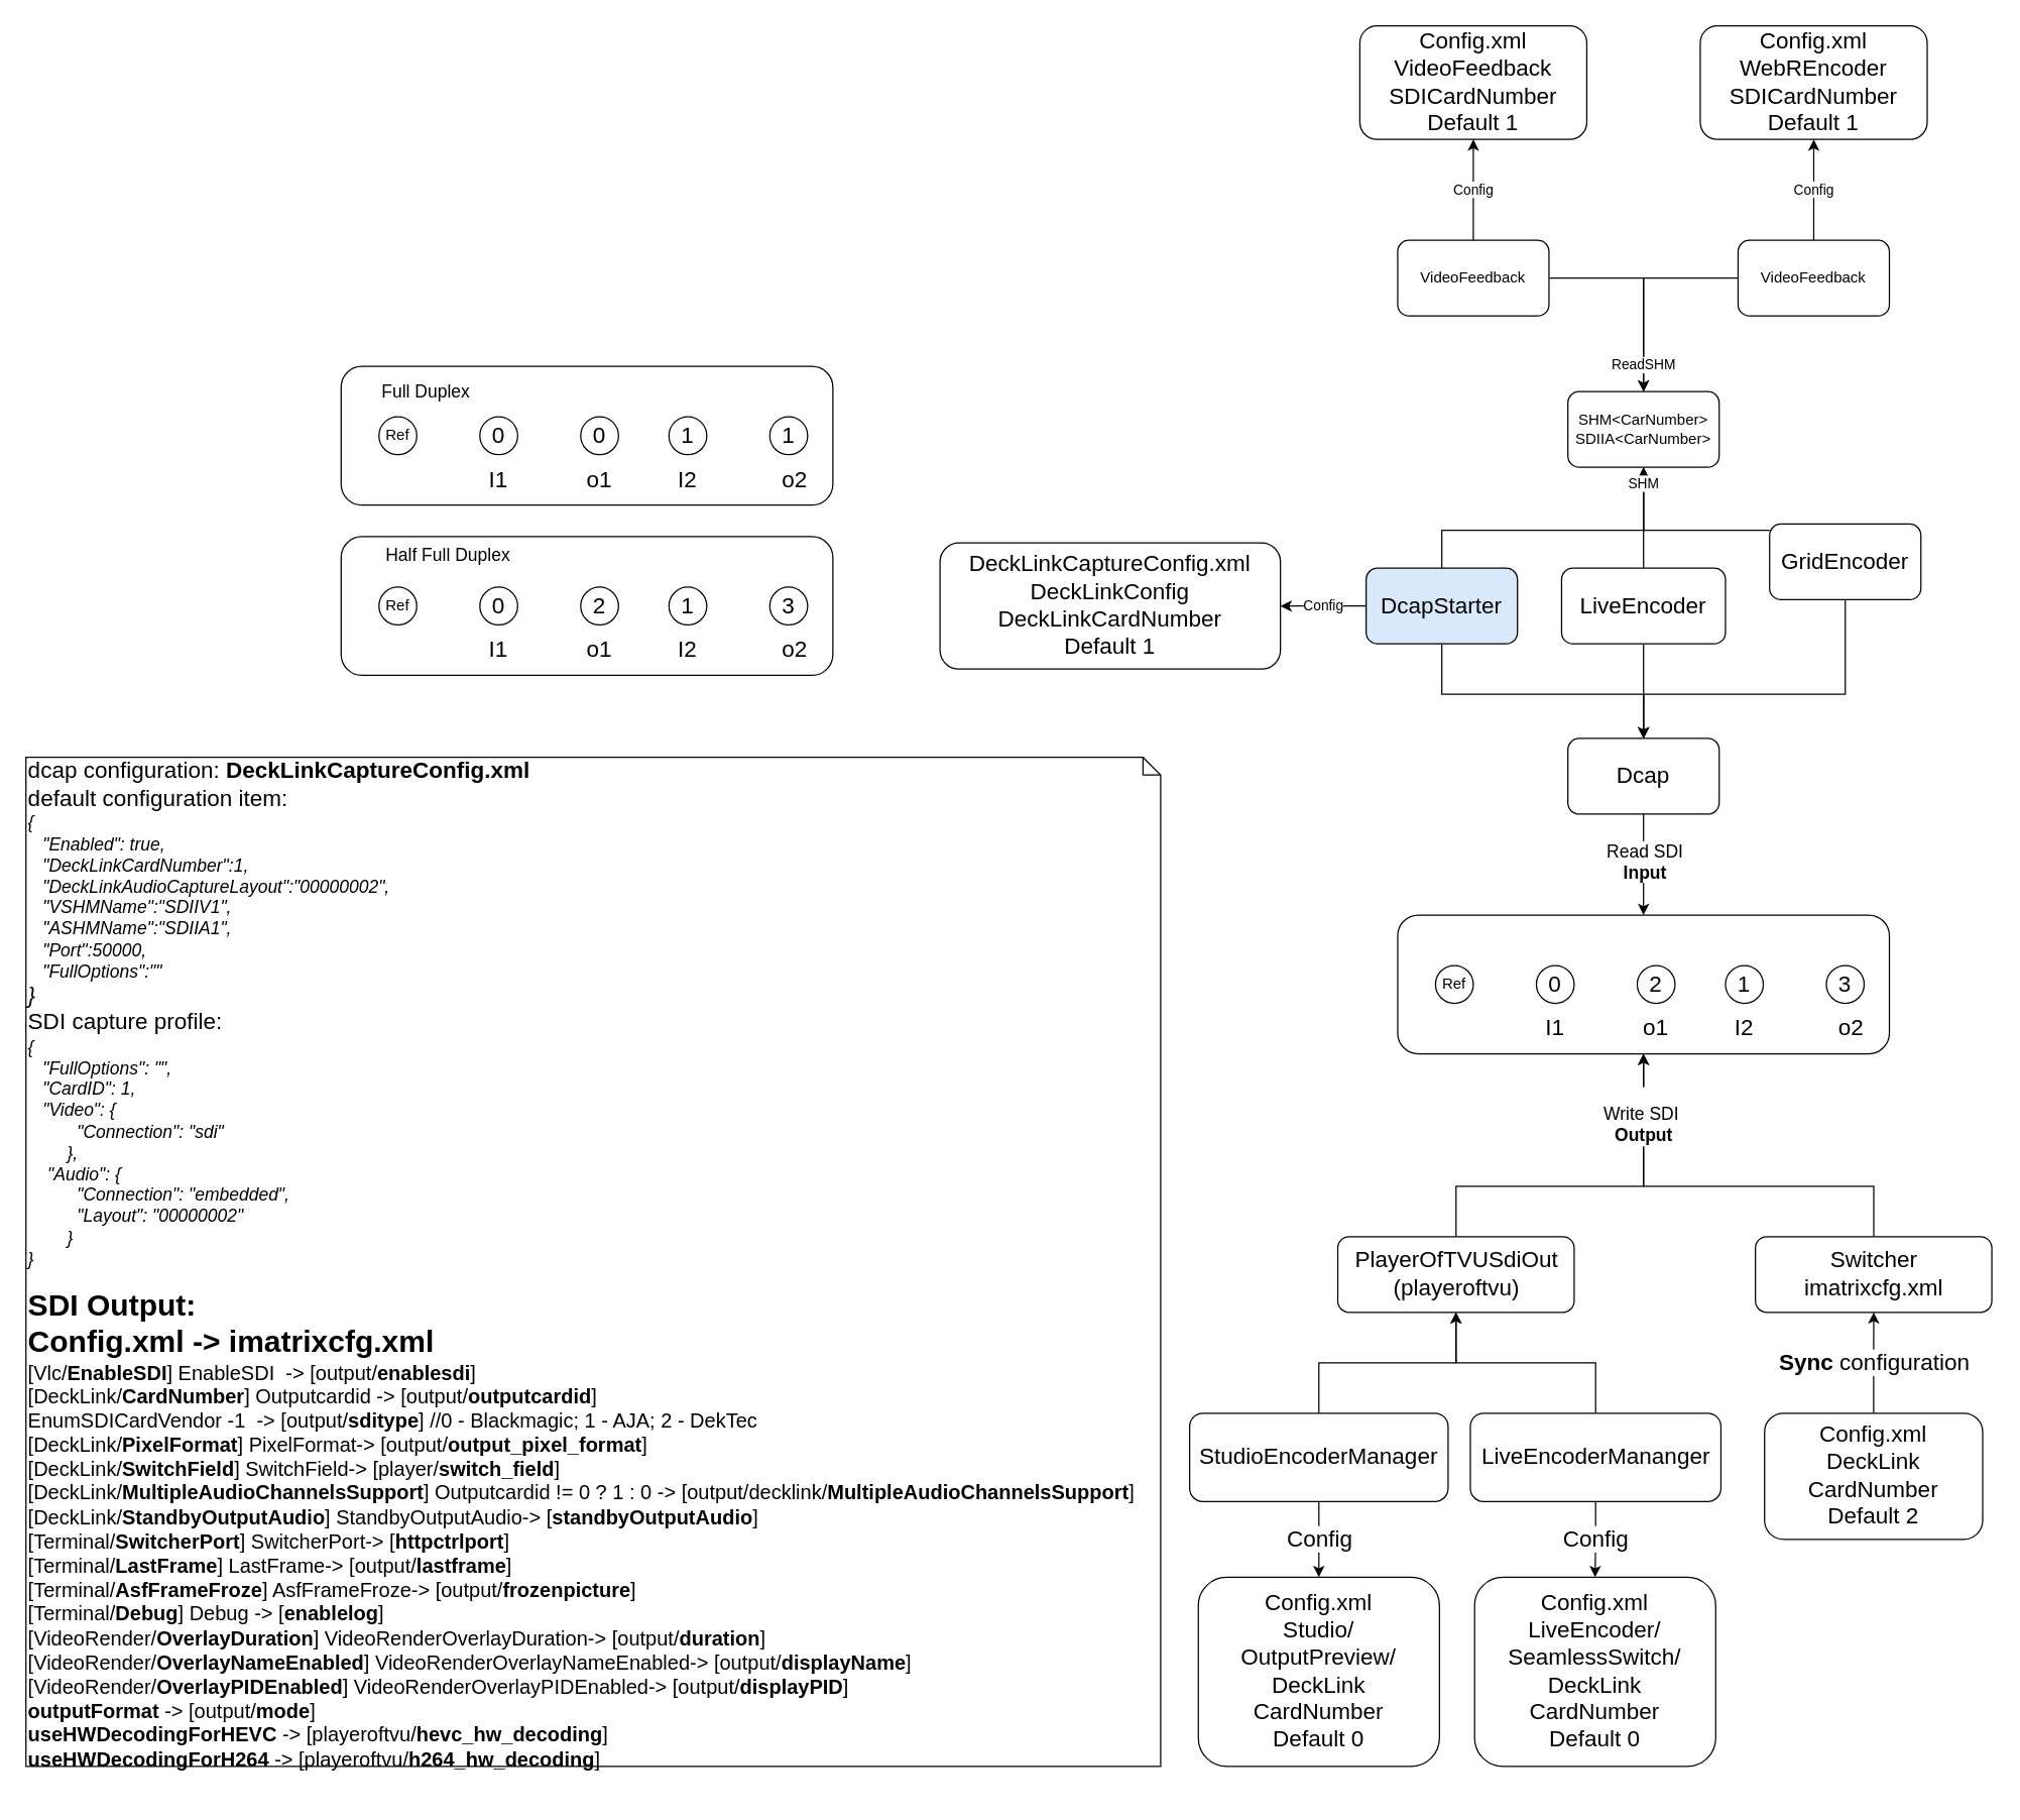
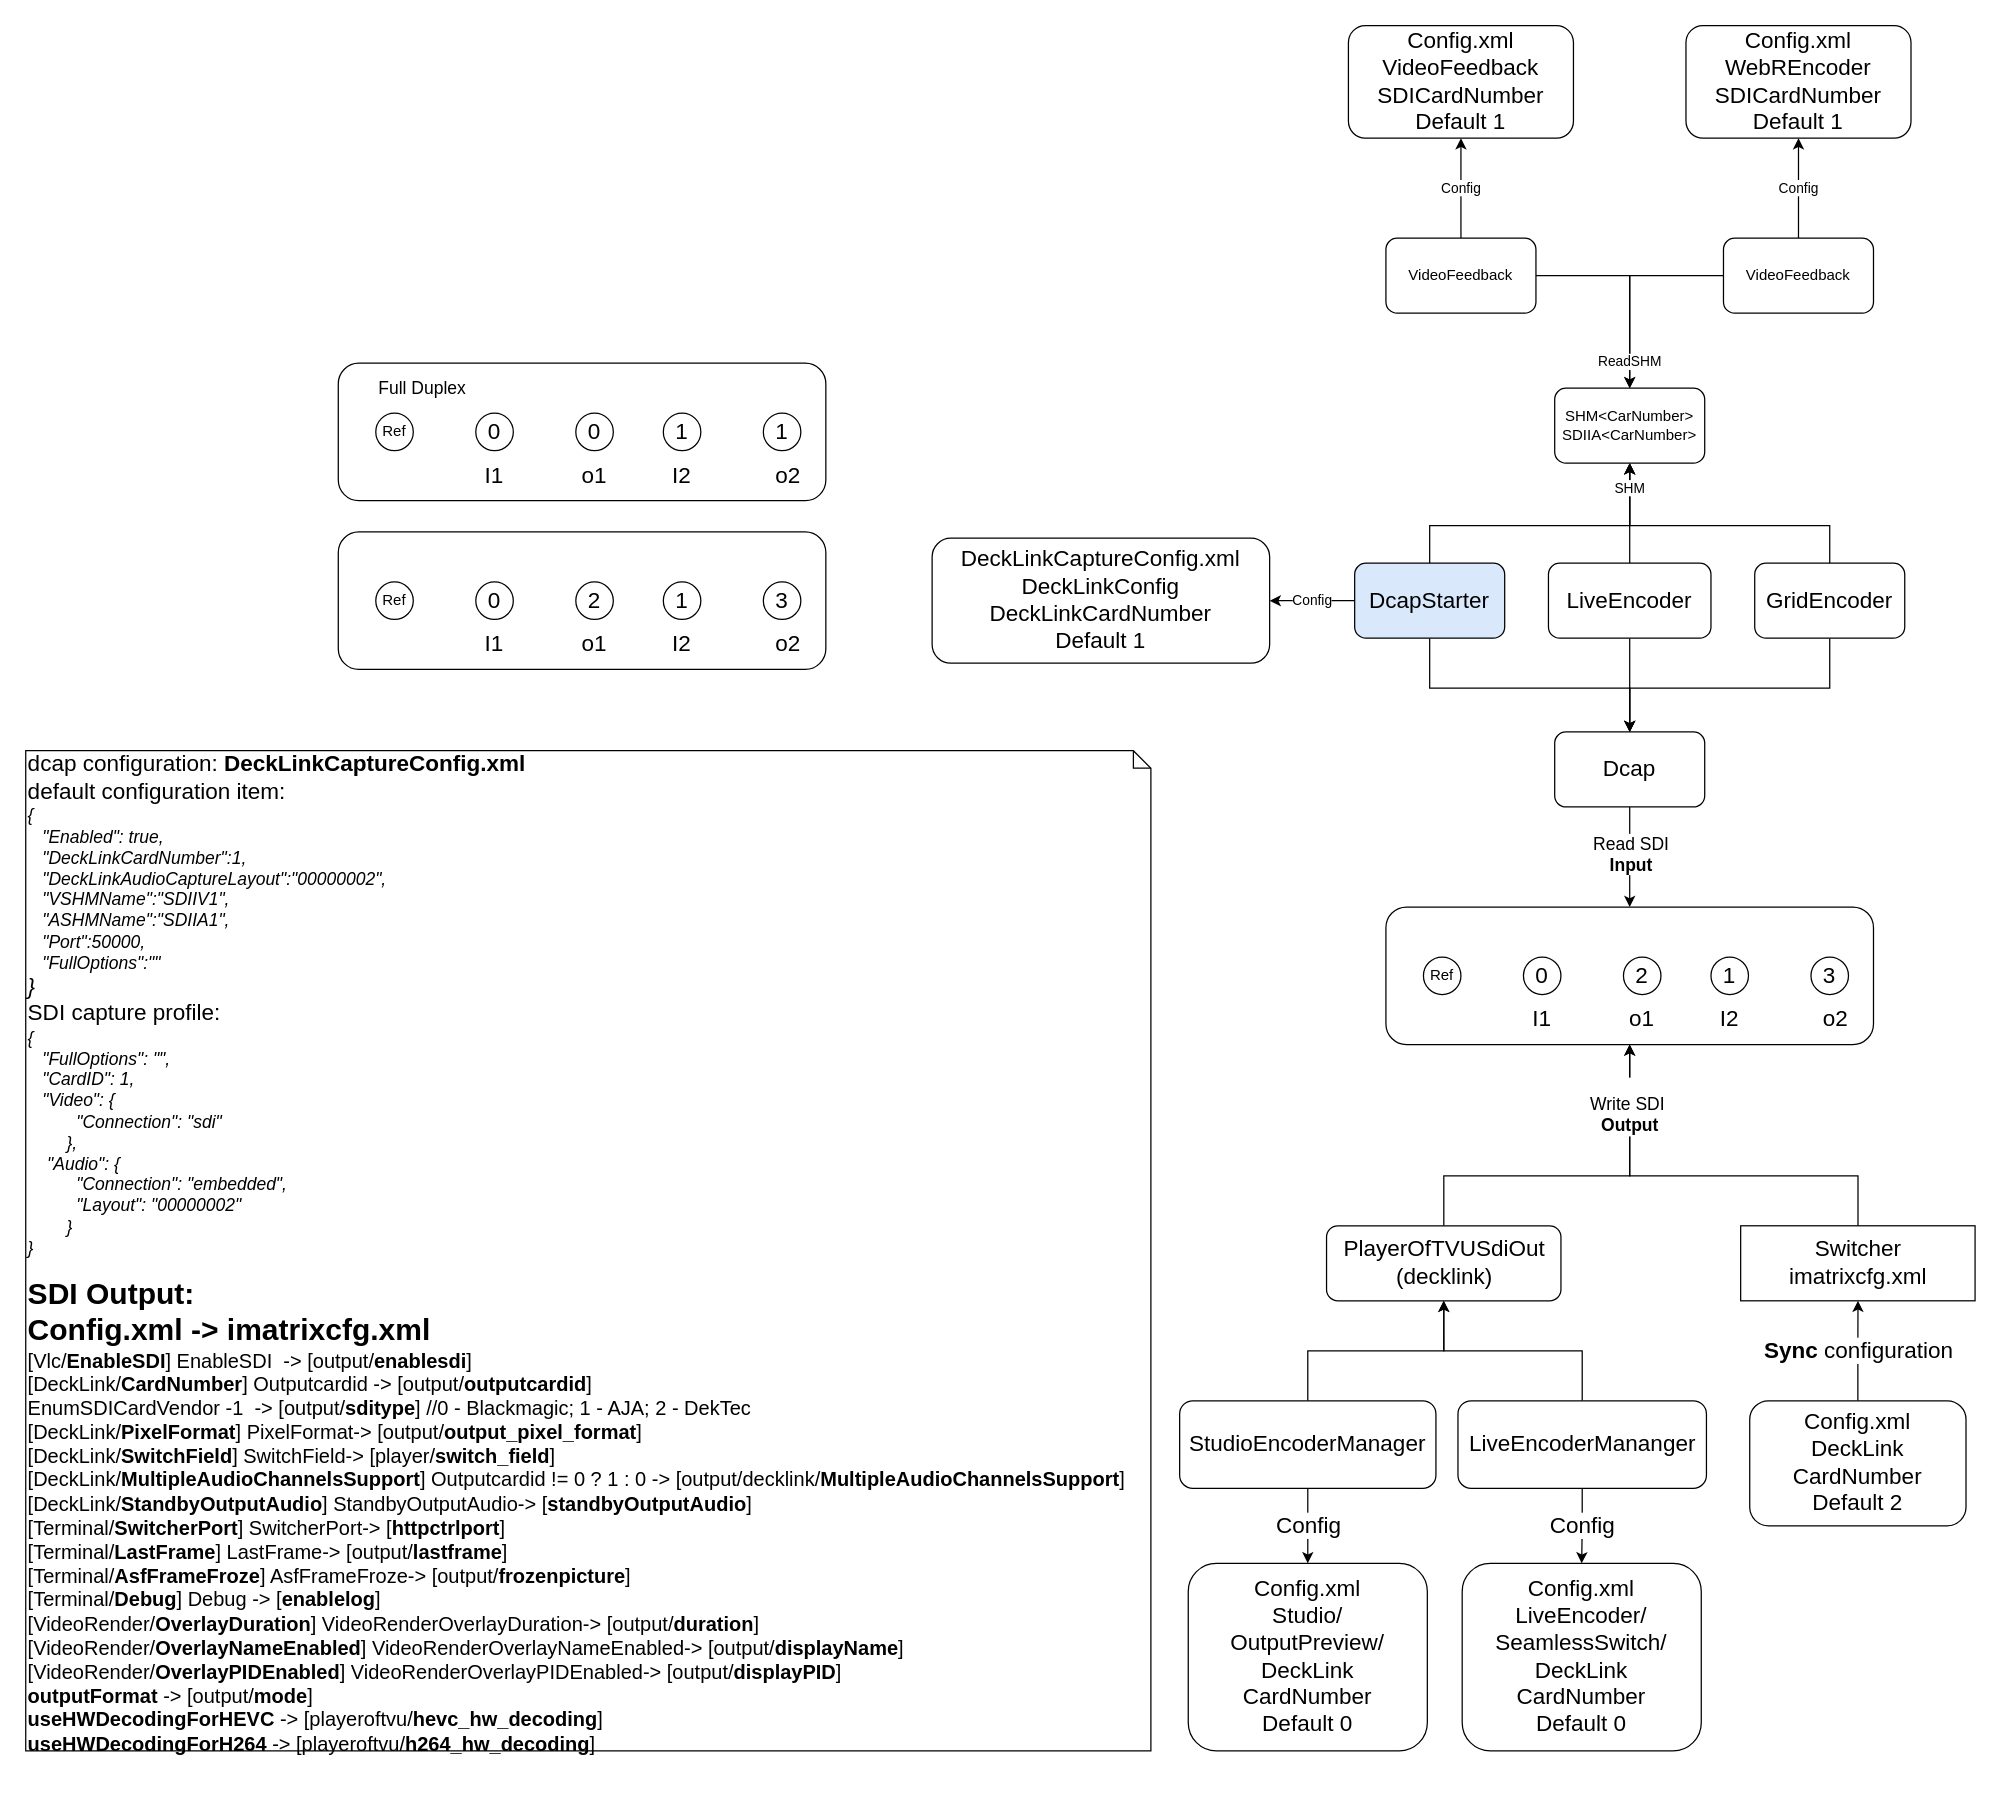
- <mxCell id="14" value="&lt;font style=&quot;font-size: 14px&quot;&gt;Half Full Duplex&lt;/font&gt;" style="text;html=1;strokeColor=none;fillColor=none;align=center;verticalAlign=middle;whiteSpace=wrap;rounded=0;" vertex="1" parent="3"><mxGeometry x="30" y="5" width="110" height="20" as="geometry" /></mxCell>
- <mxCell id="28" value="&lt;span style=&quot;font-size: 18px&quot;&gt;GridEncoder&lt;/span&gt;" style="rounded=1;whiteSpace=wrap;html=1;" vertex="1" parent="1"><mxGeometry x="1403" y="415" width="120" height="60" as="geometry" /></mxCell>
+ <mxCell id="28" value="&lt;span style=&quot;font-size: 18px&quot;&gt;GridEncoder&lt;/span&gt;" style="rounded=1;whiteSpace=wrap;html=1;" vertex="1" parent="1"><mxGeometry x="1403" y="450" width="120" height="60" as="geometry" /></mxCell>
- <mxCell id="47" value="&lt;font style=&quot;font-size: 18px&quot;&gt;PlayerOfTVUSdiOut&lt;br&gt;(playeroftvu)&lt;br&gt;&lt;/font&gt;" style="whiteSpace=wrap;html=1;rounded=1;" vertex="1" parent="1"><mxGeometry x="1060.5" y="980" width="187.5" height="60" as="geometry" /></mxCell>
+ <mxCell id="47" value="&lt;font style=&quot;font-size: 18px&quot;&gt;PlayerOfTVUSdiOut&lt;br&gt;(decklink)&lt;br&gt;&lt;/font&gt;" style="whiteSpace=wrap;html=1;rounded=1;" vertex="1" parent="1"><mxGeometry x="1060.5" y="980" width="187.5" height="60" as="geometry" /></mxCell>
- <mxCell id="49" value="&lt;font&gt;&lt;span style=&quot;font-size: 18px&quot;&gt;Switcher&lt;/span&gt;&lt;br&gt;&lt;span style=&quot;font-size: 18px&quot;&gt;imatrixcfg.xml&lt;/span&gt;&lt;br&gt;&lt;/font&gt;" style="whiteSpace=wrap;html=1;rounded=1;" vertex="1" parent="1"><mxGeometry x="1391.75" y="980" width="187.5" height="60" as="geometry" /></mxCell>
+ <mxCell id="49" value="&lt;font&gt;&lt;span style=&quot;font-size: 18px&quot;&gt;Switcher&lt;/span&gt;&lt;br&gt;&lt;span style=&quot;font-size: 18px&quot;&gt;imatrixcfg.xml&lt;/span&gt;&lt;br&gt;&lt;/font&gt;" style="whiteSpace=wrap;html=1;rounded=0;" vertex="1" parent="1"><mxGeometry x="1391.75" y="980" width="187.5" height="60" as="geometry" /></mxCell>
